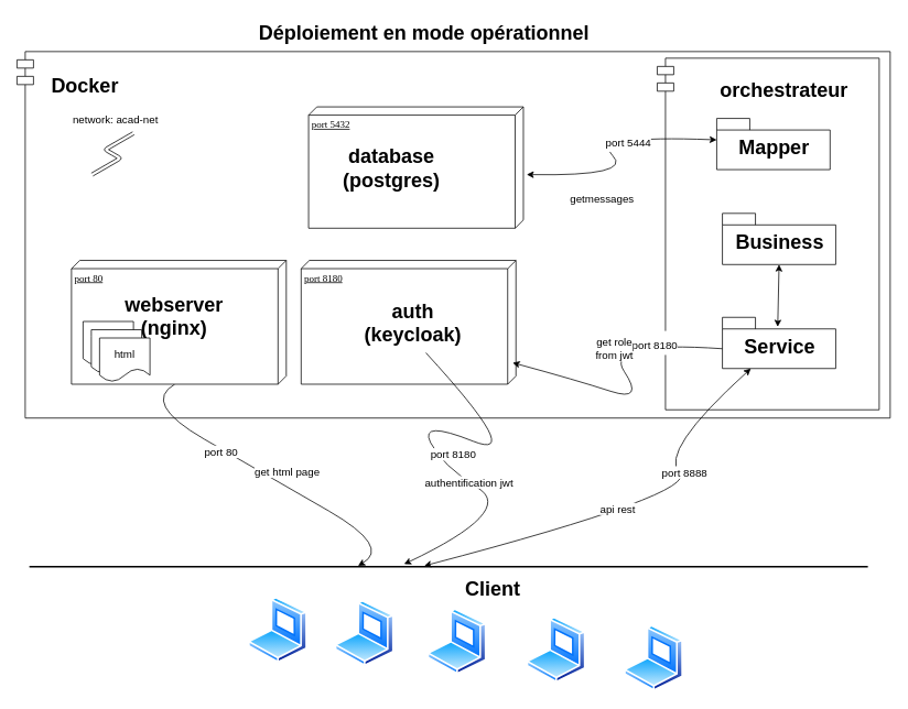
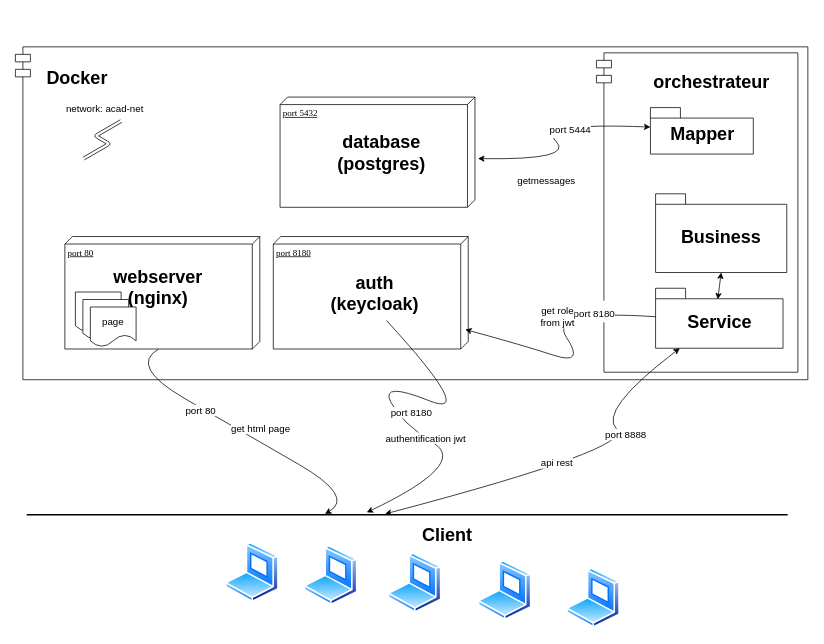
- <mxCell id="48" value="&lt;h1&gt;Déploiement en mode opérationnel&lt;/h1&gt;" style="text;html=1;strokeColor=none;fillColor=none;spacing=5;spacingTop=-20;whiteSpace=wrap;overflow=hidden;rounded=0;align=center;" parent="1" vertex="1"><mxGeometry x="268" y="20" width="490" height="40" as="geometry" /></mxCell>
- <mxCell id="17" value="&lt;h1&gt;database (postgres)&lt;/h1&gt;" style="text;html=1;strokeColor=none;fillColor=none;spacing=5;spacingTop=-20;whiteSpace=wrap;overflow=hidden;rounded=0;align=center;" parent="15" vertex="1"><mxGeometry x="27" y="41.16" width="147" height="68.6" as="geometry" /></mxCell>
+ <mxCell id="17" value="&lt;h1&gt;database (postgres)&lt;/h1&gt;" style="text;html=1;strokeColor=none;fillColor=none;spacing=5;spacingTop=-20;whiteSpace=wrap;overflow=hidden;rounded=0;align=center;" parent="15" vertex="1"><mxGeometry x="62" y="41.16" width="147" height="68.6" as="geometry" /></mxCell>
- <mxCell id="23" value="Business" style="shape=folder;fontStyle=1;spacingTop=10;tabWidth=40;tabHeight=14;tabPosition=left;html=1;fontSize=24;" parent="20" vertex="1"><mxGeometry x="78.898" y="188" width="137.213" height="62" as="geometry" /></mxCell>
+ <mxCell id="23" value="Business" style="shape=folder;fontStyle=1;spacingTop=10;tabWidth=40;tabHeight=14;tabPosition=left;html=1;fontSize=24;" parent="20" vertex="1"><mxGeometry x="78.898" y="188" width="175" height="105" as="geometry" /></mxCell>
- <mxCell id="24" value="Service" style="shape=folder;fontStyle=1;spacingTop=10;tabWidth=40;tabHeight=14;tabPosition=left;html=1;fontSize=24;" parent="20" vertex="1"><mxGeometry x="78.898" y="314" width="137.213" height="62" as="geometry" /></mxCell>
+ <mxCell id="24" value="Service" style="shape=folder;fontStyle=1;spacingTop=10;tabWidth=40;tabHeight=14;tabPosition=left;html=1;fontSize=24;" parent="20" vertex="1"><mxGeometry x="78.898" y="314" width="170" height="80" as="geometry" /></mxCell>
- <mxCell id="40" value="html" style="shape=document;whiteSpace=wrap;html=1;boundedLbl=1;fontSize=13;" parent="34" vertex="1"><mxGeometry x="34" y="94" width="61" height="53" as="geometry" /></mxCell>
+ <mxCell id="40" value="page" style="shape=document;whiteSpace=wrap;html=1;boundedLbl=1;fontSize=13;" parent="34" vertex="1"><mxGeometry x="34" y="94" width="61" height="53" as="geometry" /></mxCell>
